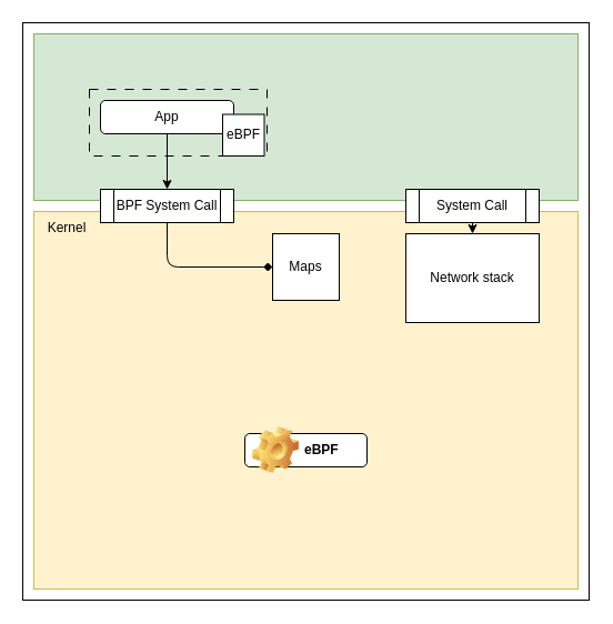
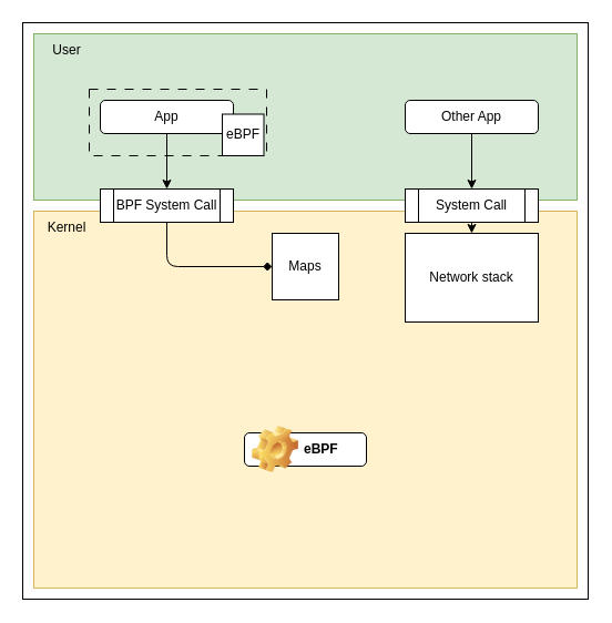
+ <mxCell id="5" value="User" style="text;html=1;strokeColor=none;fillColor=none;align=center;verticalAlign=middle;whiteSpace=wrap;rounded=0;" parent="1" vertex="1"><mxGeometry x="30" y="30" width="60" height="30" as="geometry" /></mxCell>
+ <mxCell id="14" value="Other App" style="rounded=1;whiteSpace=wrap;html=1;" parent="1" vertex="1"><mxGeometry x="365" y="90" width="120" height="30" as="geometry" /></mxCell>
+ <mxCell id="13" style="edgeStyle=none;html=1;exitX=0.5;exitY=1;exitDx=0;exitDy=0;entryX=0.5;entryY=0;entryDx=0;entryDy=0;" parent="1" source="14" target="16" edge="1"><mxGeometry relative="1" as="geometry" /></mxCell>
